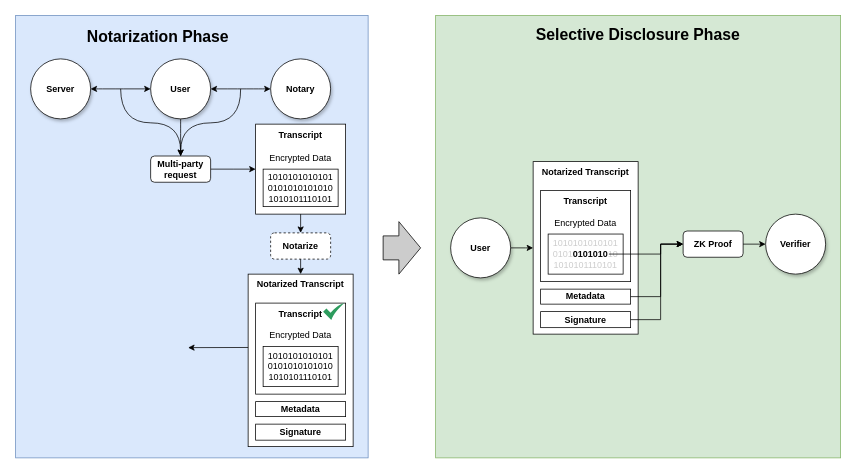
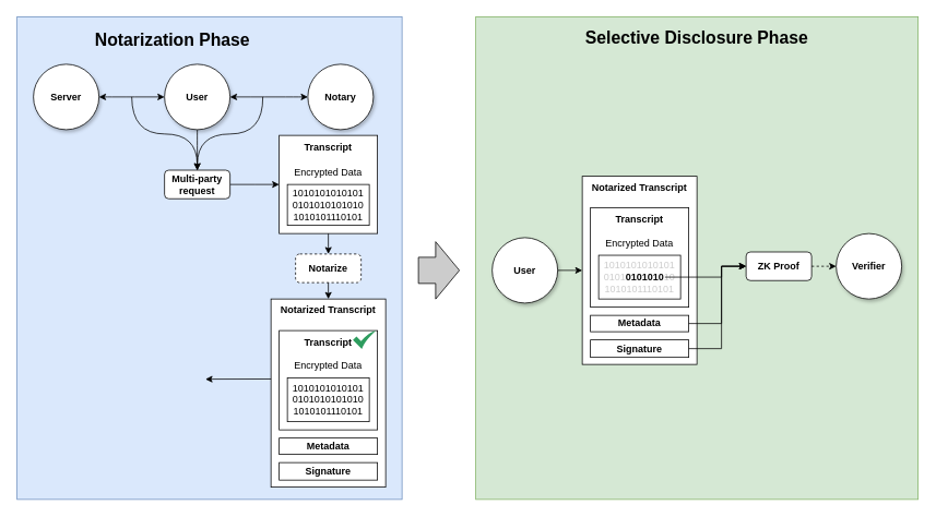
- <mxCell id="28" value="&lt;b&gt;Notary&lt;/b&gt;" style="ellipse;whiteSpace=wrap;html=1;aspect=fixed;shadow=1;" parent="1" vertex="1"><mxGeometry x="360" y="78" width="80" height="80" as="geometry" /></mxCell>
+ <mxCell id="28" value="&lt;b&gt;Notary&lt;/b&gt;" style="ellipse;whiteSpace=wrap;html=1;aspect=fixed;shadow=1;" parent="1" vertex="1"><mxGeometry x="375" y="78" width="80" height="80" as="geometry" /></mxCell>
- <mxCell id="7" style="edgeStyle=orthogonalEdgeStyle;rounded=0;orthogonalLoop=1;jettySize=auto;html=1;entryX=0;entryY=0.5;entryDx=0;entryDy=0;fontSize=12;fontColor=#000000;startArrow=none;startFill=0;endArrow=classic;endFill=1;fillColor=#000000;exitX=1;exitY=0.5;exitDx=0;exitDy=0;" parent="5" source="6" target="8" edge="1"><mxGeometry relative="1" as="geometry" /></mxCell>
+ <mxCell id="7" style="edgeStyle=orthogonalEdgeStyle;rounded=0;orthogonalLoop=1;jettySize=auto;html=1;entryX=0;entryY=0.5;entryDx=0;entryDy=0;fontSize=12;fontColor=#000000;startArrow=none;startFill=0;endArrow=classic;endFill=1;fillColor=#000000;exitX=1;exitY=0.5;exitDx=0;exitDy=0;dashed=1;" parent="5" source="6" target="8" edge="1"><mxGeometry relative="1" as="geometry" /></mxCell>
